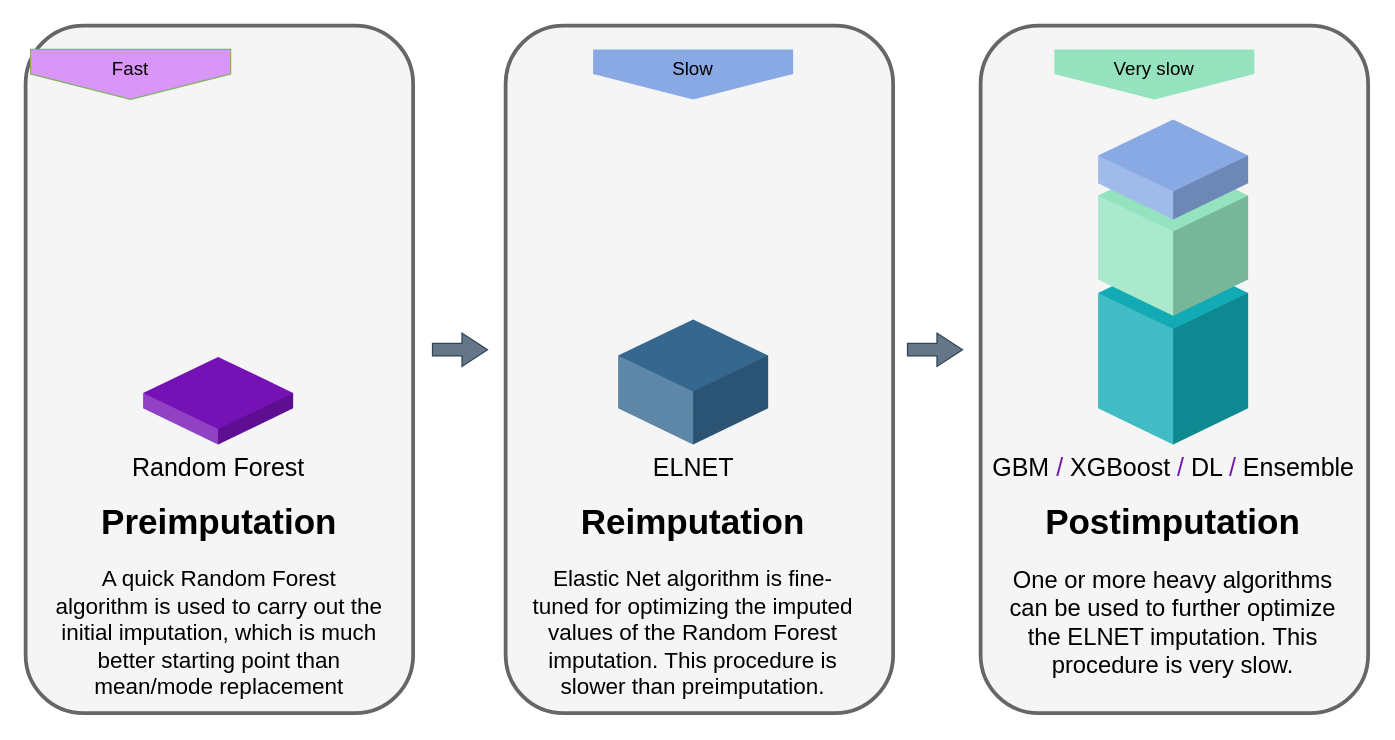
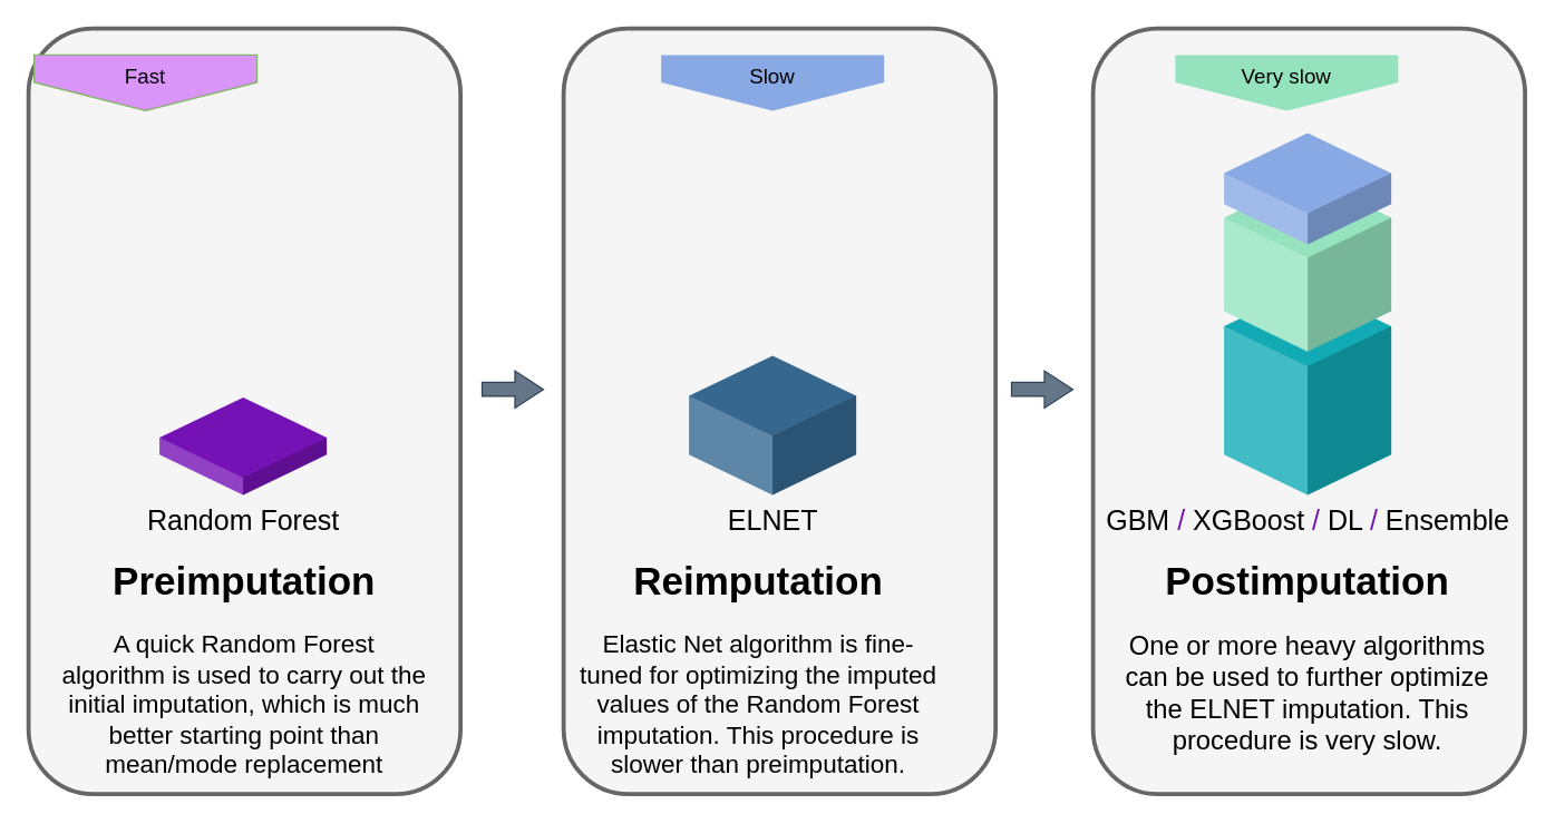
- <mxCell id="11" value="&lt;h1&gt;Reimputation&lt;/h1&gt;&lt;p&gt;&lt;font style=&quot;font-size: 18px;&quot;&gt;Elastic Net algorithm is fine-tuned for optimizing the imputed values of the Random Forest imputation. This procedure is slower than preimputation.&lt;/font&gt;&lt;/p&gt;" style="text;html=1;spacing=5;spacingTop=-20;whiteSpace=wrap;overflow=hidden;strokeWidth=2;fillColor=none;gradientColor=none;fontSize=14;align=center;" parent="1" vertex="1"><mxGeometry x="419" y="392" width="270" height="175" as="geometry" /></mxCell>
+ <mxCell id="11" value="&lt;h1&gt;Reimputation&lt;/h1&gt;&lt;p&gt;&lt;font style=&quot;font-size: 18px;&quot;&gt;Elastic Net algorithm is fine-tuned for optimizing the imputed values of the Random Forest imputation. This procedure is slower than preimputation.&lt;/font&gt;&lt;/p&gt;" style="text;html=1;spacing=5;spacingTop=-20;whiteSpace=wrap;overflow=hidden;strokeWidth=2;fillColor=none;gradientColor=none;fontSize=14;align=center;" parent="1" vertex="1"><mxGeometry x="409" y="392" width="270" height="175" as="geometry" /></mxCell>
